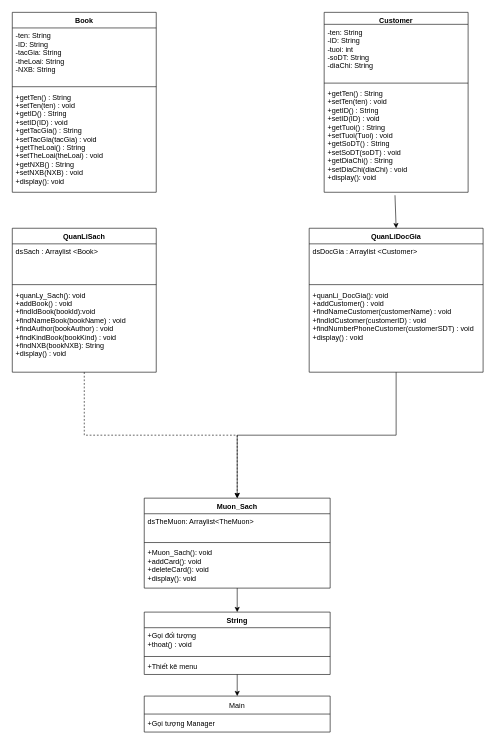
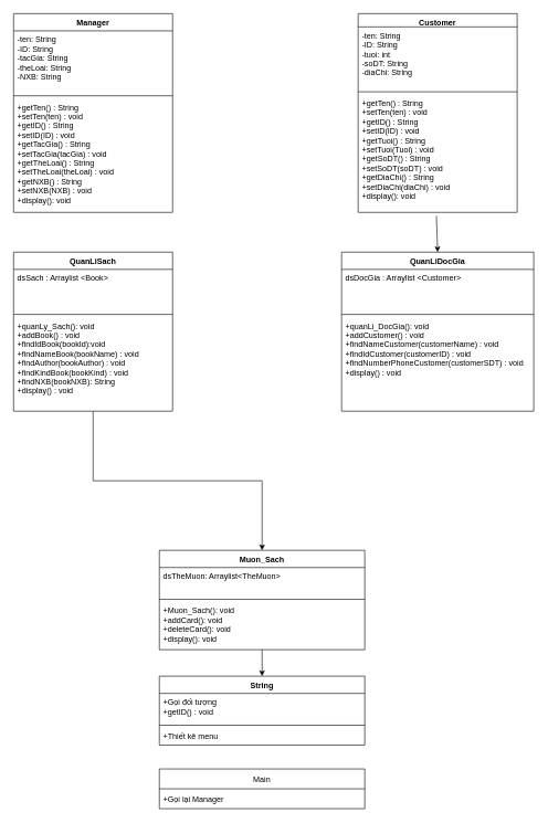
- <mxCell id="2" value="Book" style="swimlane;fontStyle=1;align=center;verticalAlign=top;childLayout=stackLayout;horizontal=1;startSize=26;horizontalStack=0;resizeParent=1;resizeParentMax=0;resizeLast=0;collapsible=1;marginBottom=0;" vertex="1" parent="1"><mxGeometry x="20" y="20" width="240" height="300" as="geometry" /></mxCell>
+ <mxCell id="2" value="Manager" style="swimlane;fontStyle=1;align=center;verticalAlign=top;childLayout=stackLayout;horizontal=1;startSize=26;horizontalStack=0;resizeParent=1;resizeParentMax=0;resizeLast=0;collapsible=1;marginBottom=0;" vertex="1" parent="1"><mxGeometry x="20" y="20" width="240" height="300" as="geometry" /></mxCell>
- <mxCell id="15" style="edgeStyle=orthogonalEdgeStyle;rounded=0;orthogonalLoop=1;jettySize=auto;html=1;entryX=0.5;entryY=0;entryDx=0;entryDy=0;dashed=1;" edge="1" parent="1" source="16" target="20"><mxGeometry relative="1" as="geometry" /></mxCell>
+ <mxCell id="15" style="edgeStyle=orthogonalEdgeStyle;rounded=0;orthogonalLoop=1;jettySize=auto;html=1;entryX=0.5;entryY=0;entryDx=0;entryDy=0;" edge="1" parent="1" source="16" target="20"><mxGeometry relative="1" as="geometry" /></mxCell>
- <mxCell id="10" style="edgeStyle=orthogonalEdgeStyle;rounded=0;orthogonalLoop=1;jettySize=auto;html=1;entryX=0.5;entryY=0;entryDx=0;entryDy=0;" edge="1" parent="1" source="11" target="20"><mxGeometry relative="1" as="geometry" /></mxCell>
- <mxCell id="28" value="+Gọi đối tượng &#10;+thoat() : void" style="text;strokeColor=none;fillColor=none;align=left;verticalAlign=top;spacingLeft=4;spacingRight=4;overflow=hidden;rotatable=0;points=[[0,0.5],[1,0.5]];portConstraint=eastwest;" vertex="1" parent="27"><mxGeometry y="26" width="310" height="44" as="geometry" /></mxCell>
+ <mxCell id="28" value="+Gọi đối tượng &#10;+getID() : void" style="text;strokeColor=none;fillColor=none;align=left;verticalAlign=top;spacingLeft=4;spacingRight=4;overflow=hidden;rotatable=0;points=[[0,0.5],[1,0.5]];portConstraint=eastwest;" vertex="1" parent="27"><mxGeometry y="26" width="310" height="44" as="geometry" /></mxCell>
- <mxCell id="32" value="" style="endArrow=classic;html=1;rounded=0;entryX=0.5;entryY=0;entryDx=0;entryDy=0;" edge="1" parent="1" source="30" target="25"><mxGeometry width="50" height="50" relative="1" as="geometry"><mxPoint x="370" y="1150" as="sourcePoint" /><mxPoint x="410" y="1200" as="targetPoint" /></mxGeometry></mxCell>
- <mxCell id="26" value="+Gọi tượng Manager" style="text;strokeColor=none;fillColor=none;align=left;verticalAlign=middle;spacingLeft=4;spacingRight=4;overflow=hidden;points=[[0,0.5],[1,0.5]];portConstraint=eastwest;rotatable=0;" vertex="1" parent="25"><mxGeometry y="30" width="310" height="30" as="geometry" /></mxCell>
+ <mxCell id="26" value="+Gọi lại Manager" style="text;strokeColor=none;fillColor=none;align=left;verticalAlign=middle;spacingLeft=4;spacingRight=4;overflow=hidden;points=[[0,0.5],[1,0.5]];portConstraint=eastwest;rotatable=0;" vertex="1" parent="25"><mxGeometry y="30" width="310" height="30" as="geometry" /></mxCell>
